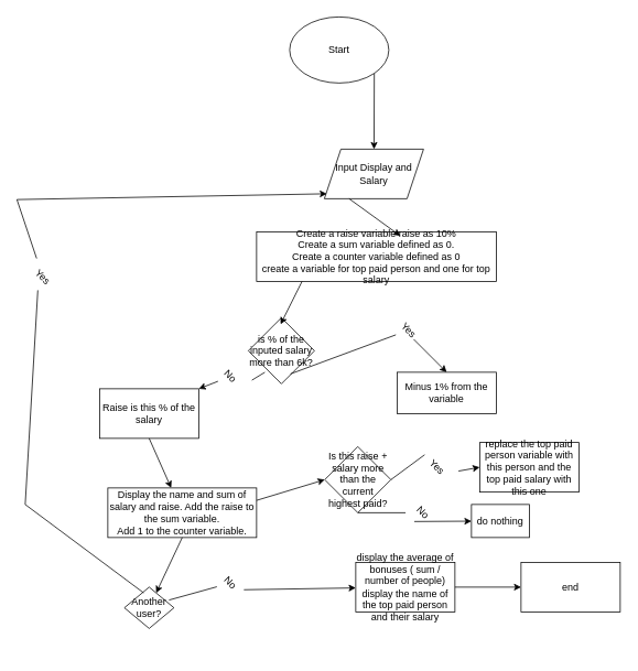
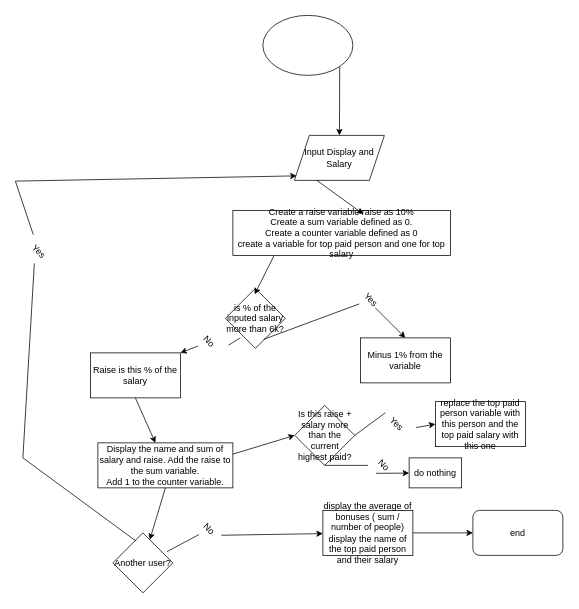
- <mxCell id="3" value="Start" style="text;html=1;strokeColor=none;fillColor=none;align=center;verticalAlign=middle;whiteSpace=wrap;rounded=0;" vertex="1" parent="1"><mxGeometry x="380" y="45" width="60" height="30" as="geometry" /></mxCell>
- <mxCell id="13" value="Minus 1% from the variable" style="rounded=0;whiteSpace=wrap;html=1;" vertex="1" parent="1"><mxGeometry x="480" y="450" width="120" height="50" as="geometry" /></mxCell>
+ <mxCell id="13" value="Minus 1% from the variable" style="rounded=0;whiteSpace=wrap;html=1;" vertex="1" parent="1"><mxGeometry x="480" y="450" width="120" height="60" as="geometry" /></mxCell>
- <mxCell id="37" value="do nothing" style="rounded=0;whiteSpace=wrap;html=1;" vertex="1" parent="1"><mxGeometry x="570" y="610" width="70" height="40" as="geometry" /></mxCell>
+ <mxCell id="37" value="do nothing" style="rounded=0;whiteSpace=wrap;html=1;" vertex="1" parent="1"><mxGeometry x="545" y="610" width="70" height="40" as="geometry" /></mxCell>
- <mxCell id="35" value="end" style="rounded=0;whiteSpace=wrap;html=1;" vertex="1" parent="1"><mxGeometry x="630" y="680" width="120" height="60" as="geometry" /></mxCell>
+ <mxCell id="35" value="end" style="whiteSpace=wrap;html=1;rounded=1;" vertex="1" parent="1"><mxGeometry x="630" y="680" width="120" height="60" as="geometry" /></mxCell>
- <mxCell id="21" value="Another user?" style="rhombus;whiteSpace=wrap;html=1;" vertex="1" parent="1"><mxGeometry x="150" y="710" width="60" height="50" as="geometry" /></mxCell>
+ <mxCell id="21" value="Another user?" style="rhombus;whiteSpace=wrap;html=1;" vertex="1" parent="1"><mxGeometry x="150" y="710" width="80" height="80" as="geometry" /></mxCell>
